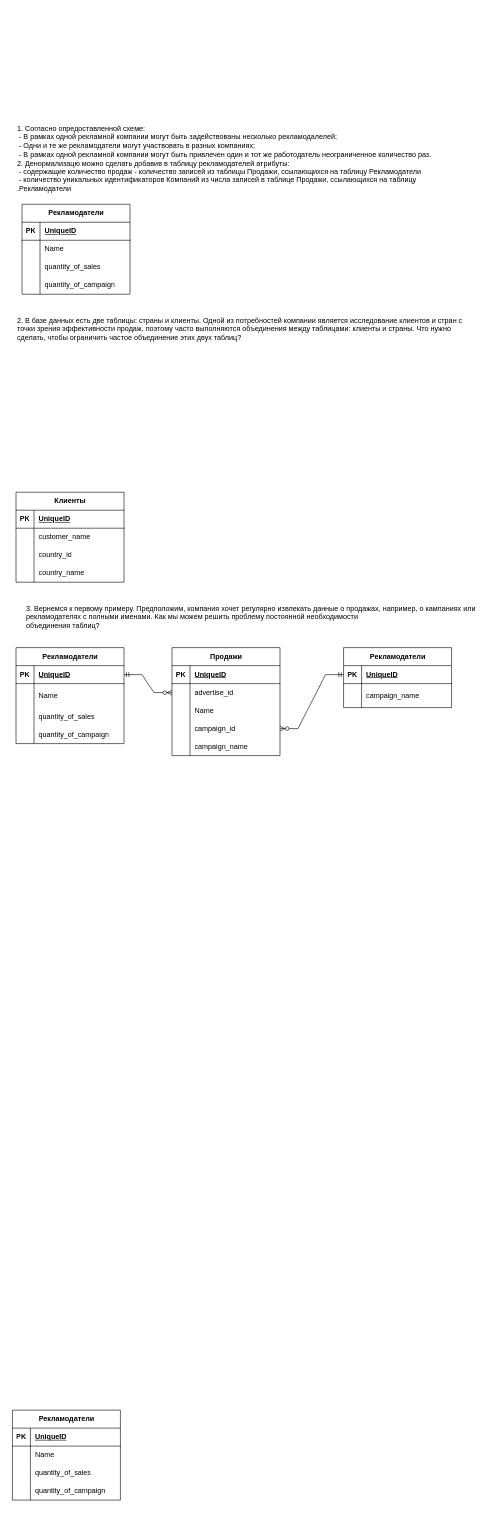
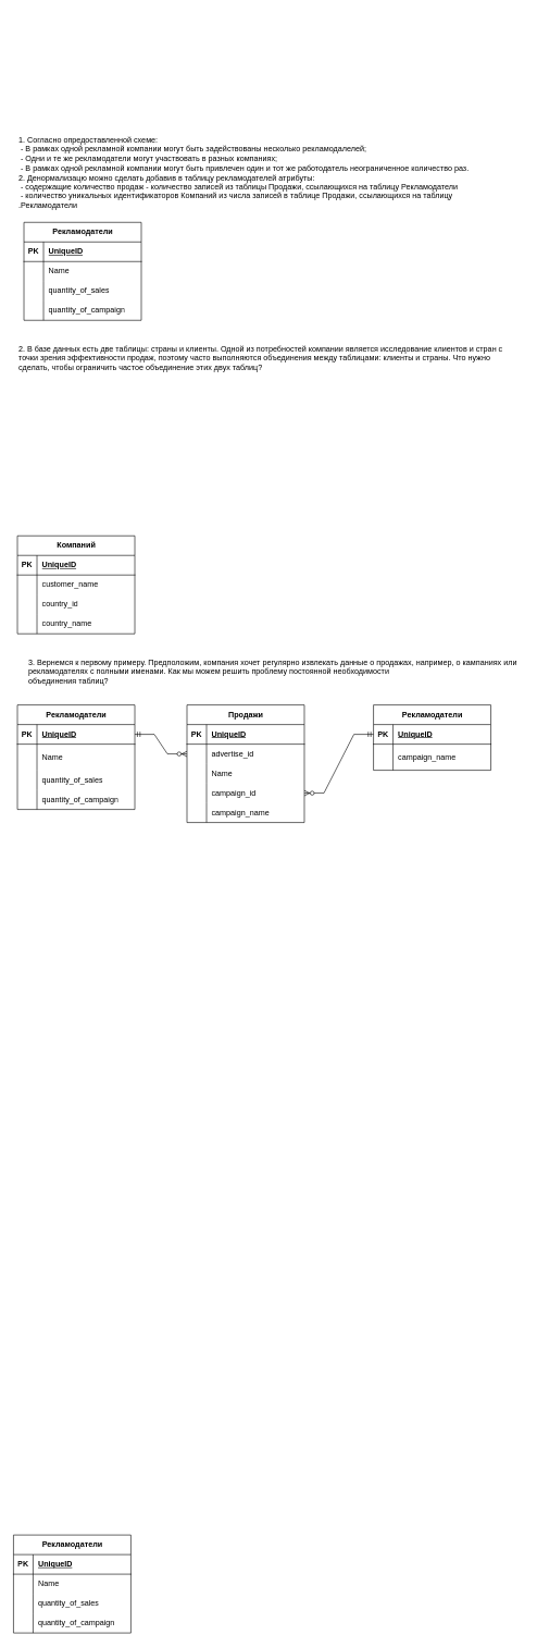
- <mxCell id="20" value="Клиенты" style="shape=table;startSize=30;container=1;collapsible=1;childLayout=tableLayout;fixedRows=1;rowLines=0;fontStyle=1;align=center;resizeLast=1;html=1;" vertex="1" parent="1"><mxGeometry x="26" y="820" width="180" height="150" as="geometry" /></mxCell>
+ <mxCell id="20" value="Компаний" style="shape=table;startSize=30;container=1;collapsible=1;childLayout=tableLayout;fixedRows=1;rowLines=0;fontStyle=1;align=center;resizeLast=1;html=1;" vertex="1" parent="1"><mxGeometry x="26" y="820" width="180" height="150" as="geometry" /></mxCell>
